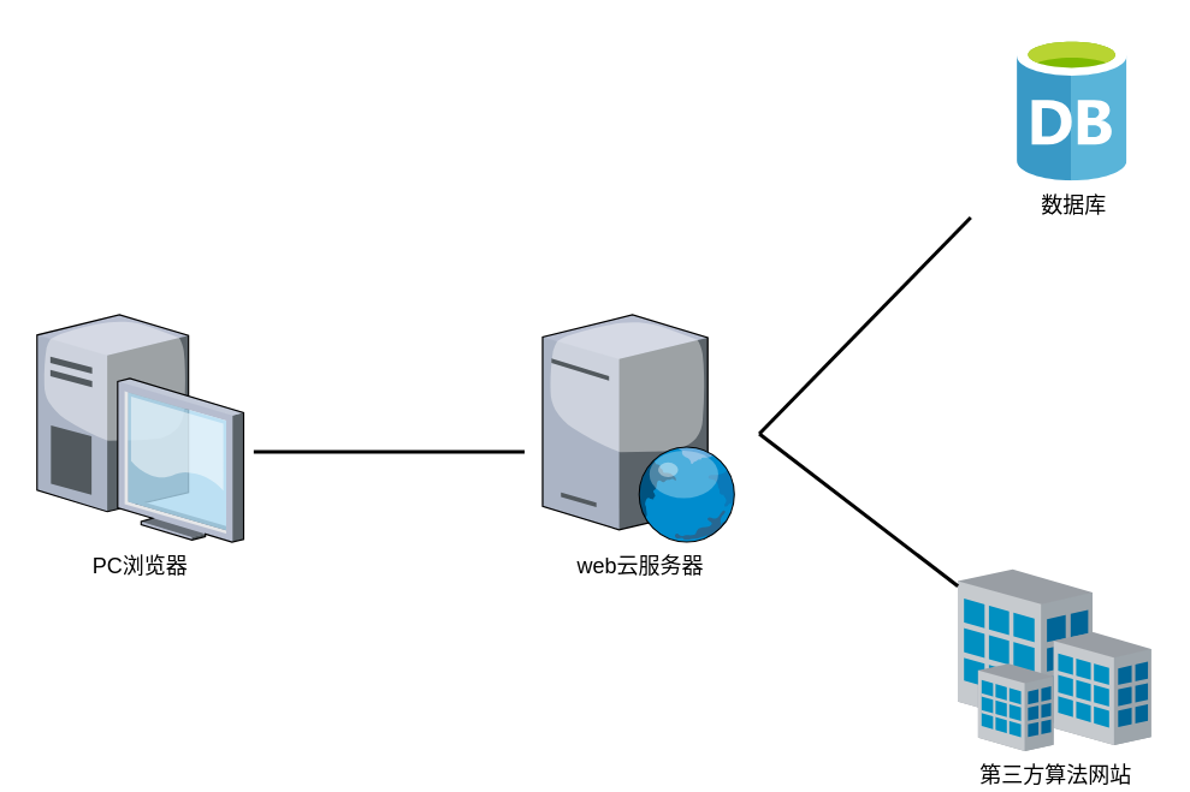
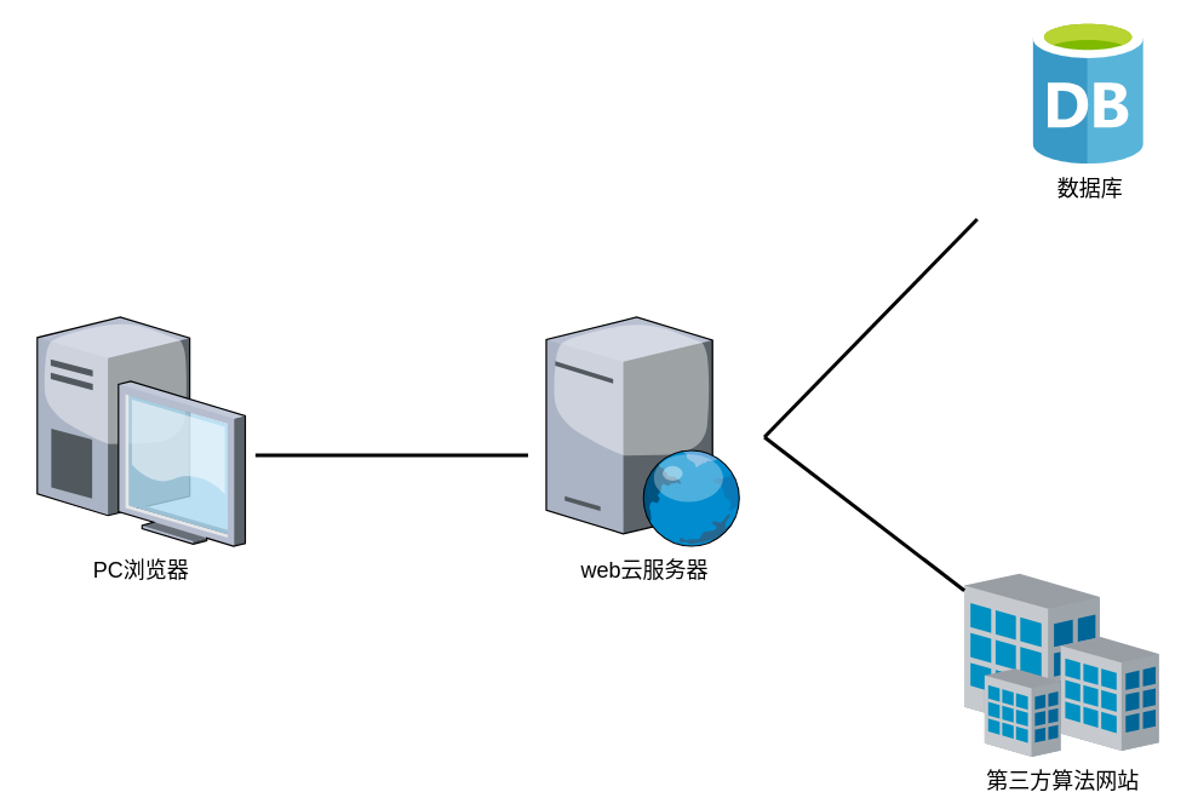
- <mxCell id="2" value="数据库" style="sketch=0;aspect=fixed;html=1;points=[];align=center;image;fontSize=12;image=img/lib/mscae/Database_General.svg;" vertex="1" parent="1"><mxGeometry x="563.1" y="20" width="60.8" height="80" as="geometry" /></mxCell>
+ <mxCell id="2" value="数据库" style="sketch=0;aspect=fixed;html=1;points=[];align=center;image;fontSize=12;image=img/lib/mscae/Database_General.svg;" vertex="1" parent="1"><mxGeometry x="568.1" y="10" width="60.8" height="80" as="geometry" /></mxCell>
